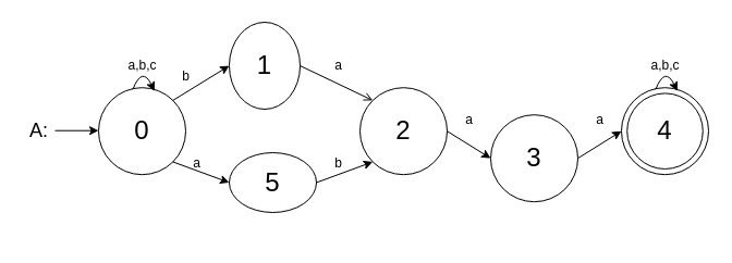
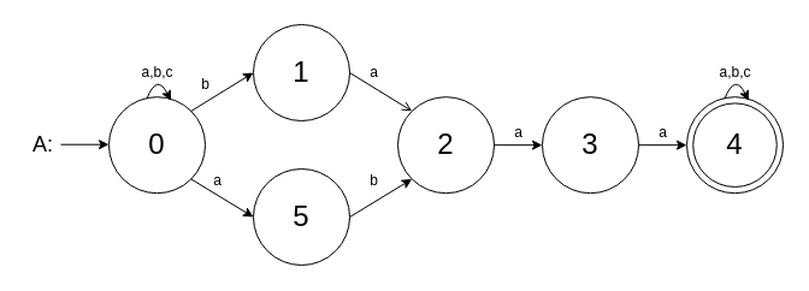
- <mxCell id="3" value="&lt;font style=&quot;font-size: 24px&quot;&gt;1&lt;/font&gt;" style="ellipse;whiteSpace=wrap;html=1;aspect=fixed;" parent="1" vertex="1"><mxGeometry x="210" y="20" width="65" height="80" as="geometry" /></mxCell>
+ <mxCell id="3" value="&lt;font style=&quot;font-size: 24px&quot;&gt;1&lt;/font&gt;" style="ellipse;whiteSpace=wrap;html=1;aspect=fixed;" parent="1" vertex="1"><mxGeometry x="210" y="20" width="80" height="80" as="geometry" /></mxCell>
- <mxCell id="12" value="&lt;font style=&quot;font-size: 24px&quot;&gt;3&lt;/font&gt;" style="ellipse;whiteSpace=wrap;html=1;aspect=fixed;" parent="1" vertex="1"><mxGeometry x="450" y="105.18" width="80" height="80" as="geometry" /></mxCell>
+ <mxCell id="12" value="&lt;font style=&quot;font-size: 24px&quot;&gt;3&lt;/font&gt;" style="ellipse;whiteSpace=wrap;html=1;aspect=fixed;" parent="1" vertex="1"><mxGeometry x="450" y="80.18" width="80" height="80" as="geometry" /></mxCell>
- <mxCell id="5" value="&lt;font style=&quot;font-size: 24px&quot;&gt;5&lt;/font&gt;" style="ellipse;whiteSpace=wrap;html=1;aspect=fixed;" parent="1" vertex="1"><mxGeometry x="210" y="140" width="80" height="55" as="geometry" /></mxCell>
+ <mxCell id="5" value="&lt;font style=&quot;font-size: 24px&quot;&gt;5&lt;/font&gt;" style="ellipse;whiteSpace=wrap;html=1;aspect=fixed;" parent="1" vertex="1"><mxGeometry x="210" y="140" width="80" height="80" as="geometry" /></mxCell>
